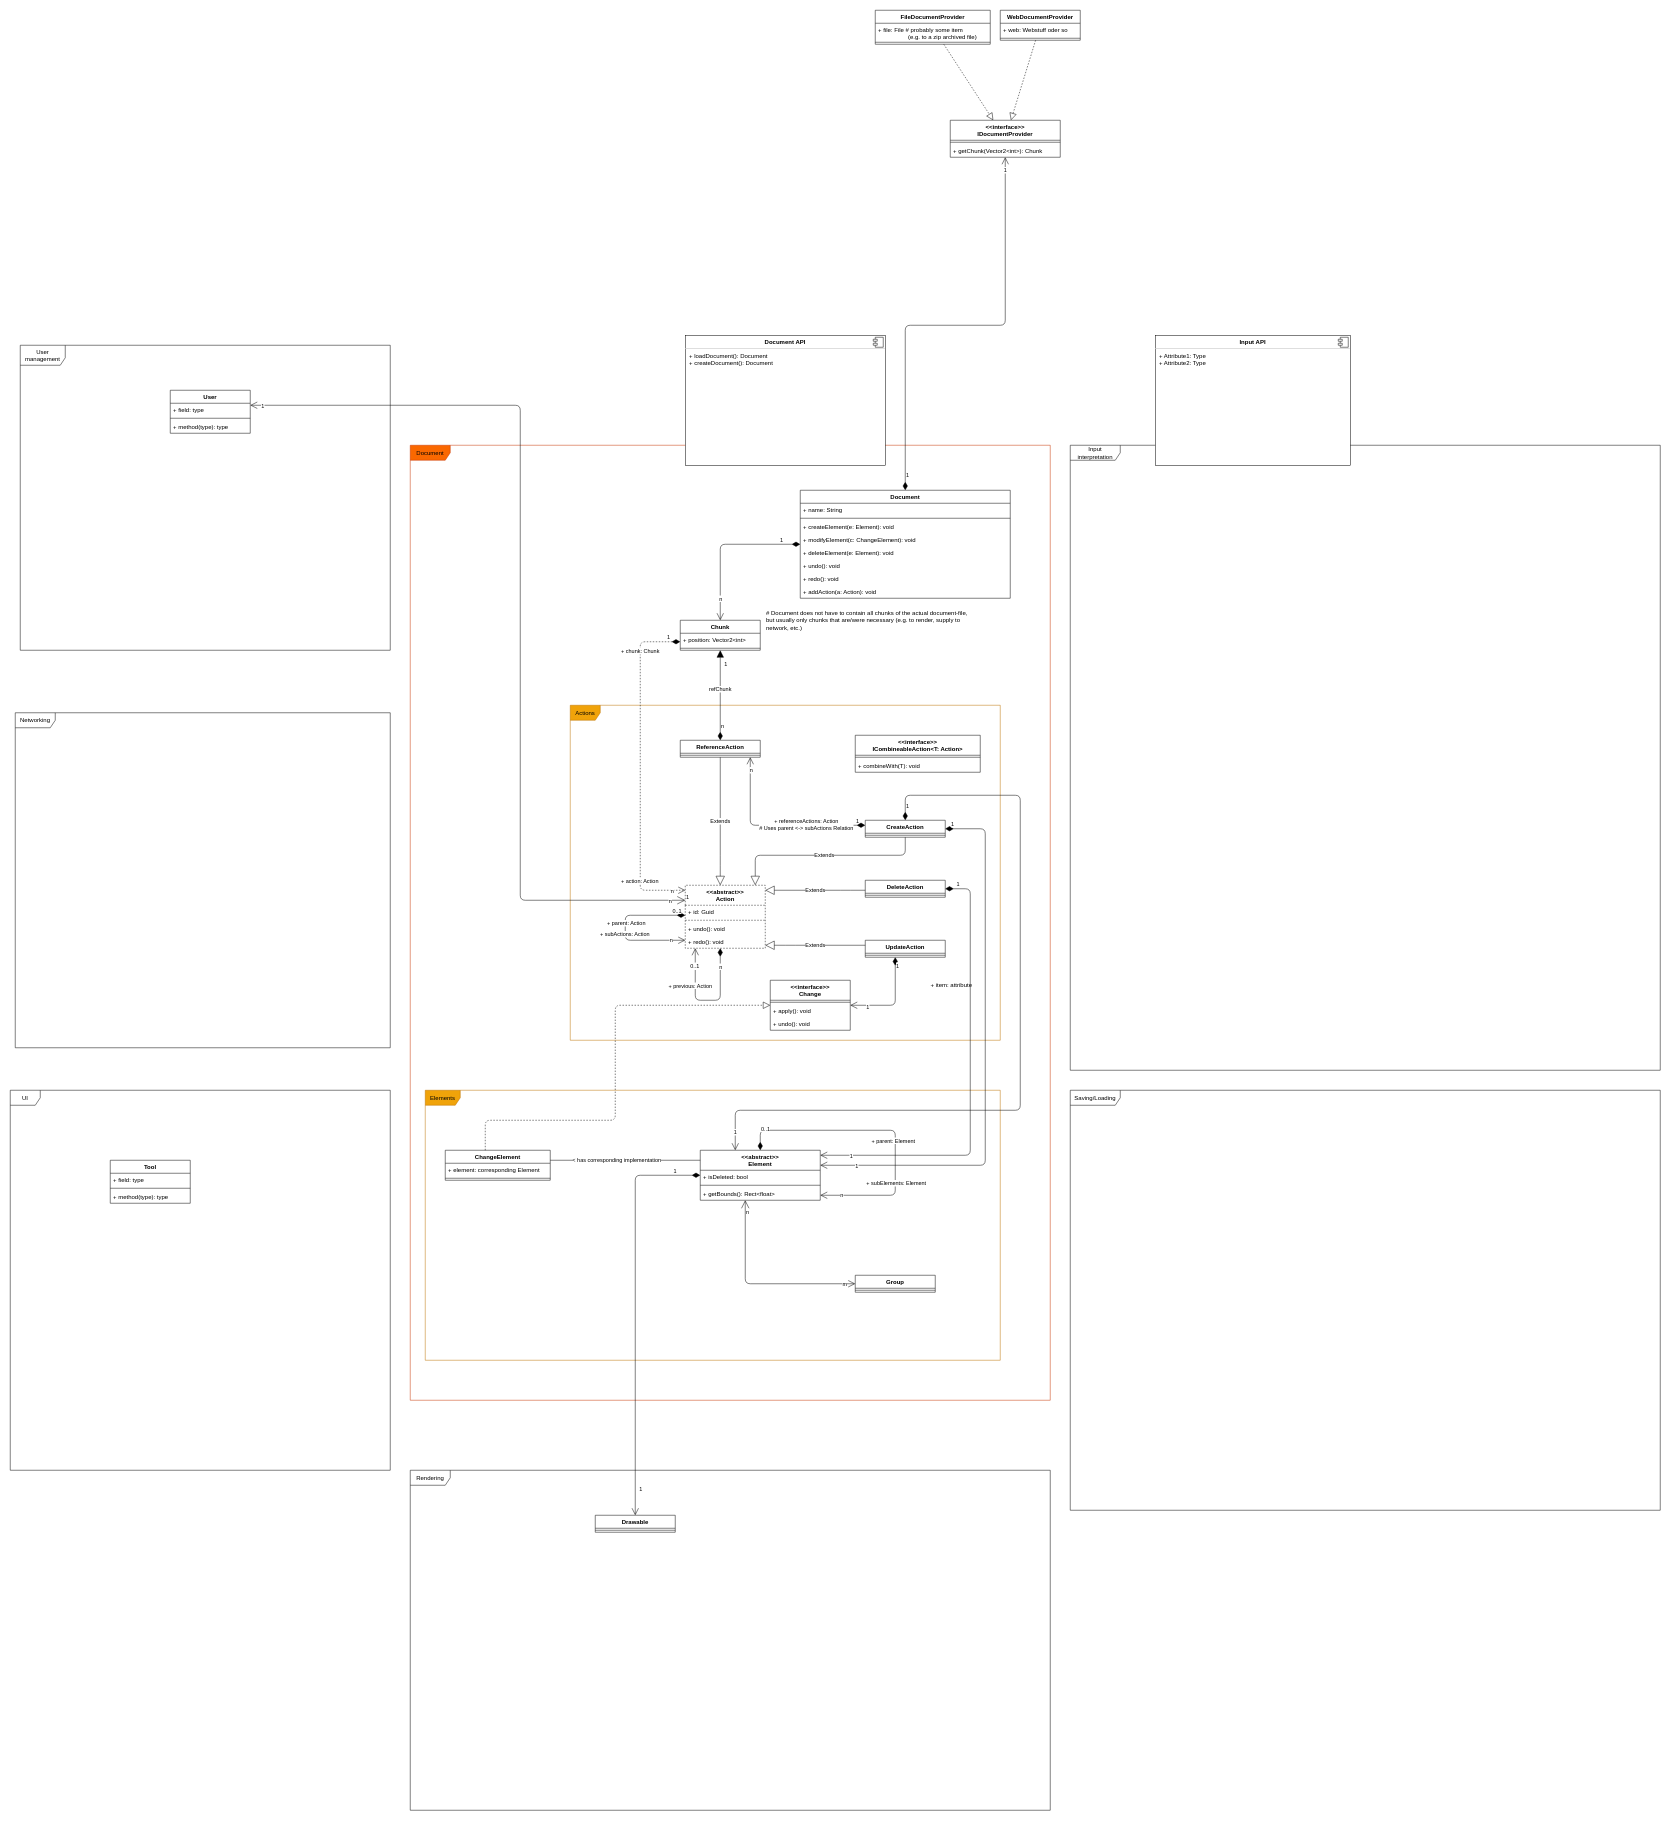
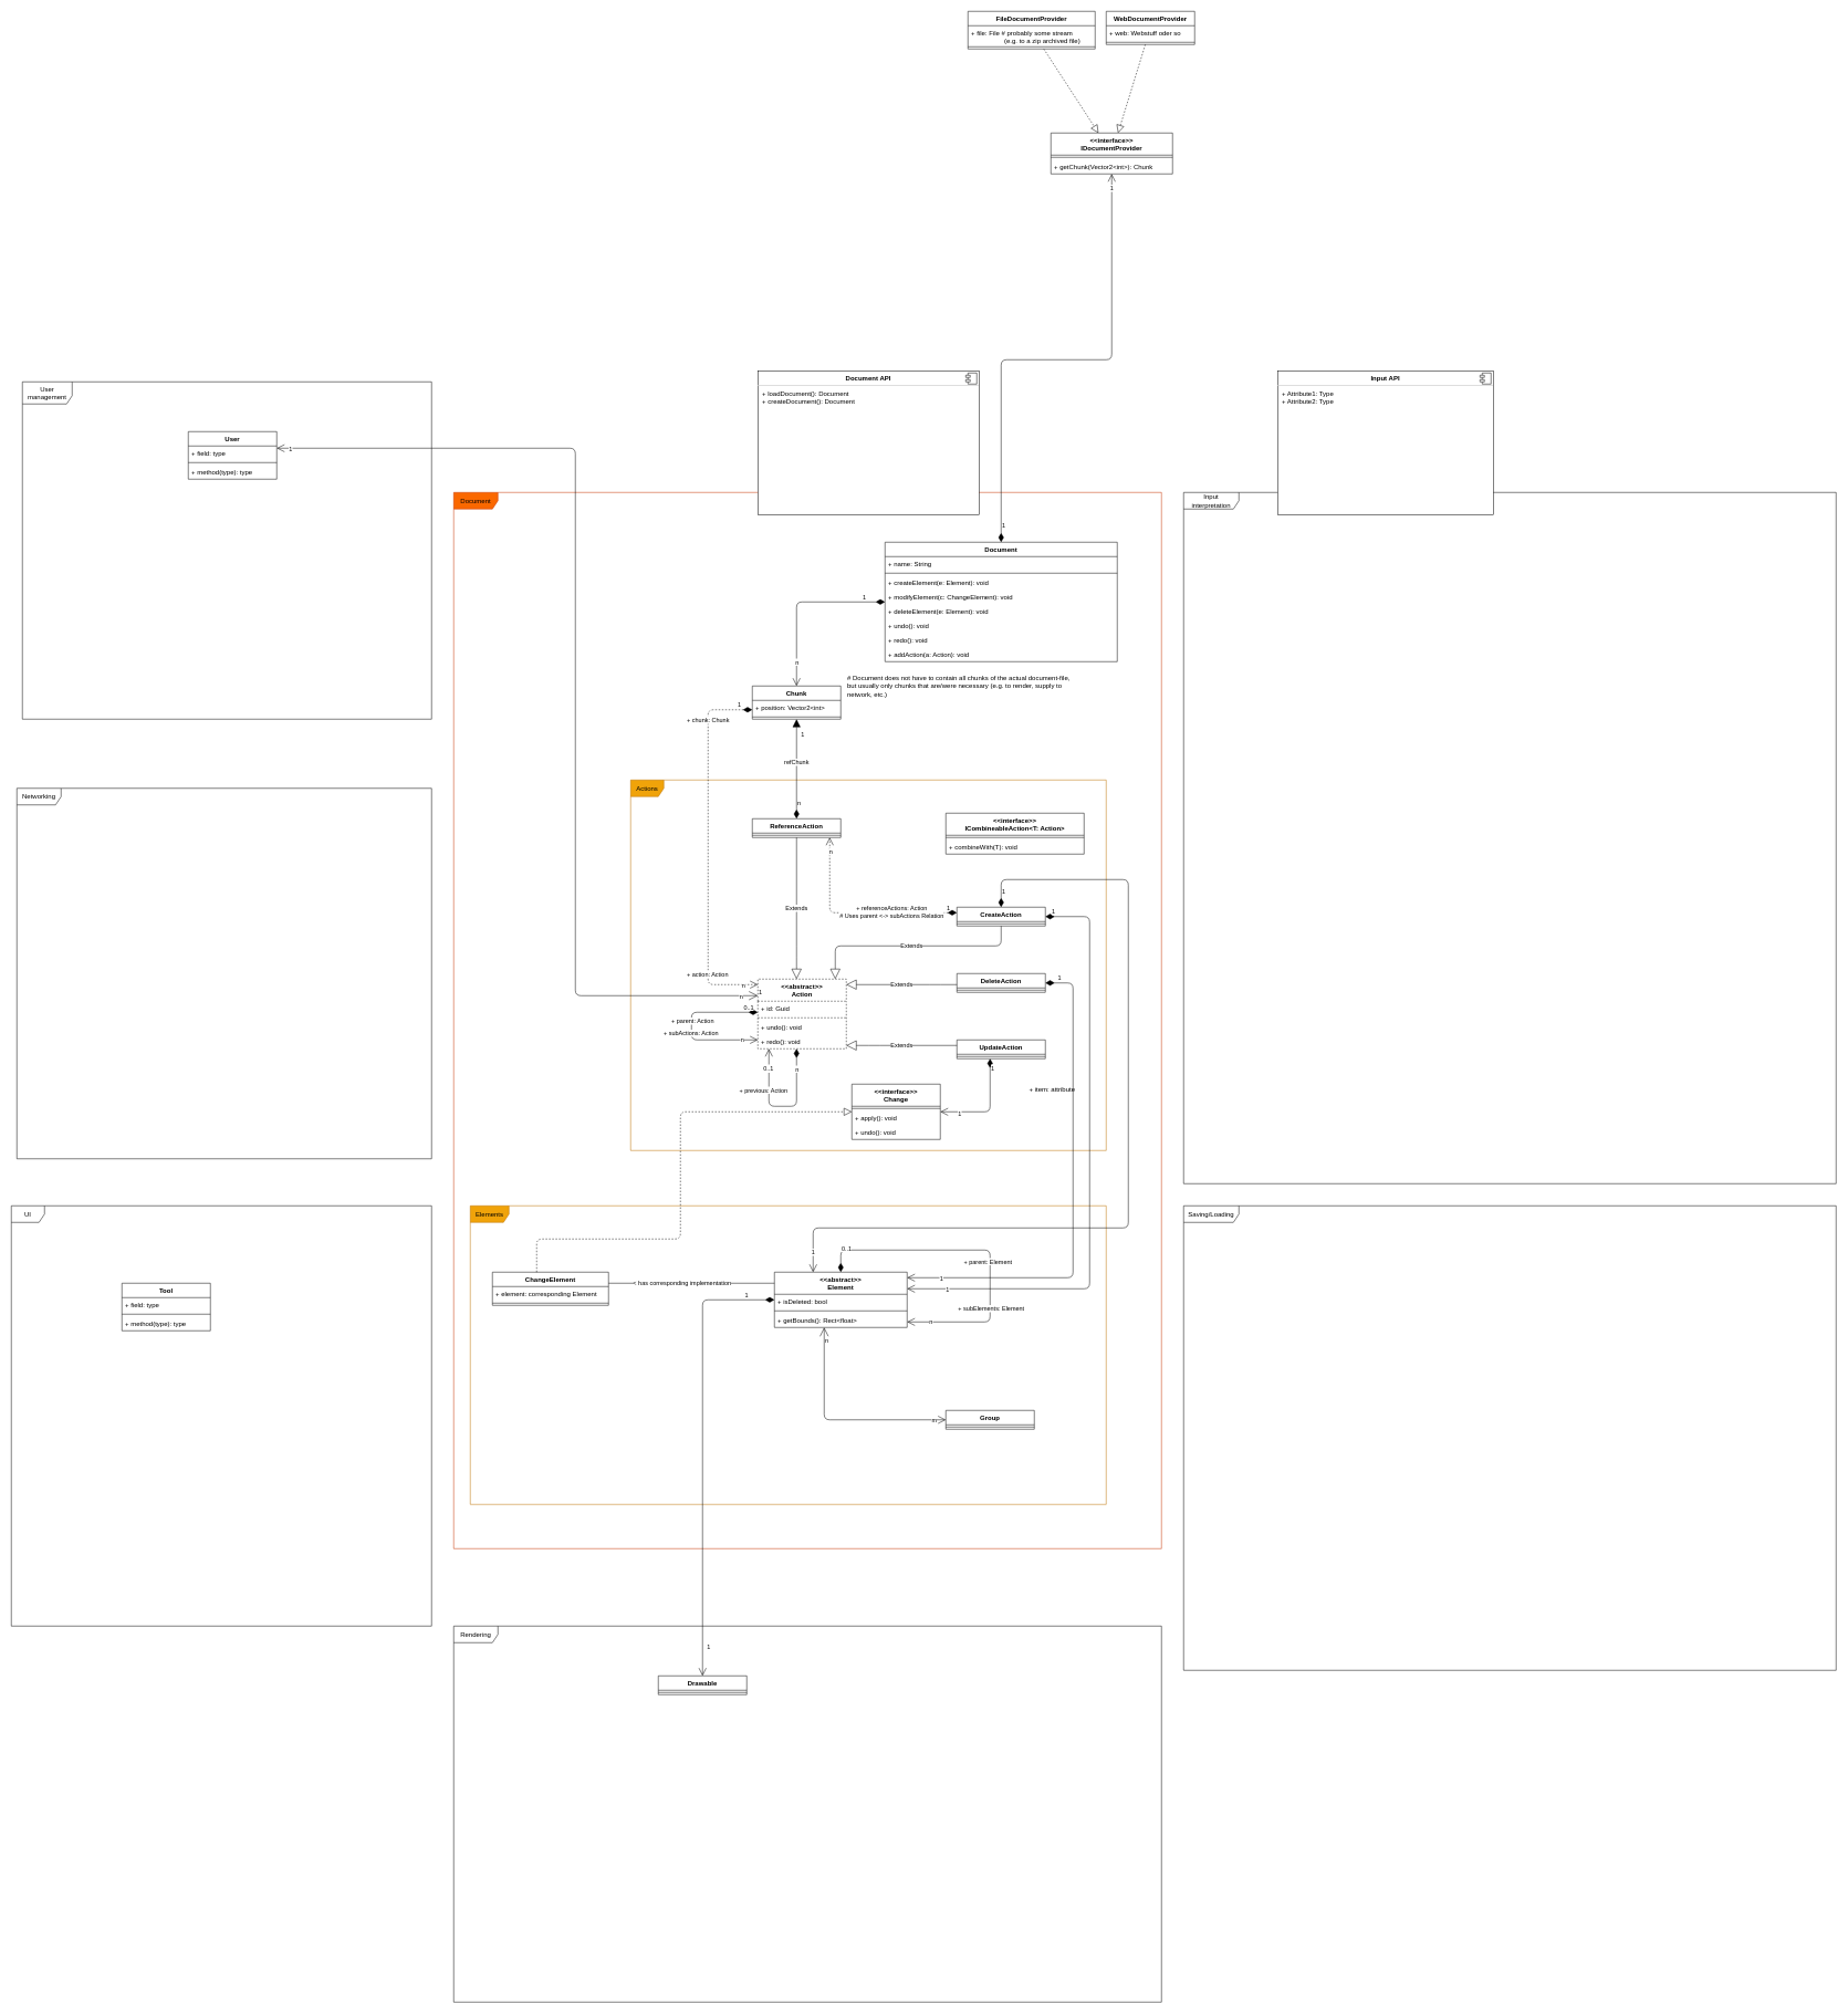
- <mxCell id="122" value="+ file: File # probably some item&#10;                  (e.g. to a zip archived file)" style="text;strokeColor=none;fillColor=none;align=left;verticalAlign=top;spacingLeft=4;spacingRight=4;overflow=hidden;rotatable=0;points=[[0,0.5],[1,0.5]];portConstraint=eastwest;" vertex="1" parent="121"><mxGeometry y="26" width="230" height="34" as="geometry" /></mxCell>
+ <mxCell id="122" value="+ file: File # probably some stream&#10;                  (e.g. to a zip archived file)" style="text;strokeColor=none;fillColor=none;align=left;verticalAlign=top;spacingLeft=4;spacingRight=4;overflow=hidden;rotatable=0;points=[[0,0.5],[1,0.5]];portConstraint=eastwest;" vertex="1" parent="121"><mxGeometry y="26" width="230" height="34" as="geometry" /></mxCell>
- <mxCell id="60" value="1" style="endArrow=open;html=1;endSize=12;startArrow=diamondThin;startSize=14;startFill=1;edgeStyle=orthogonalEdgeStyle;align=left;verticalAlign=bottom;" parent="1" source="14" target="12" edge="1"><mxGeometry x="-0.888" relative="1" as="geometry"><mxPoint x="1440" y="1600" as="sourcePoint" /><mxPoint x="1600" y="1600" as="targetPoint" /><Array as="points"><mxPoint x="1500" y="1650" /></Array><mxPoint as="offset" /></mxGeometry></mxCell>
+ <mxCell id="60" value="1" style="endArrow=open;html=1;endSize=12;startArrow=diamondThin;startSize=14;startFill=1;edgeStyle=orthogonalEdgeStyle;align=left;verticalAlign=bottom;dashed=1;" parent="1" source="14" target="12" edge="1"><mxGeometry x="-0.888" relative="1" as="geometry"><mxPoint x="1440" y="1600" as="sourcePoint" /><mxPoint x="1600" y="1600" as="targetPoint" /><Array as="points"><mxPoint x="1500" y="1650" /></Array><mxPoint as="offset" /></mxGeometry></mxCell>
